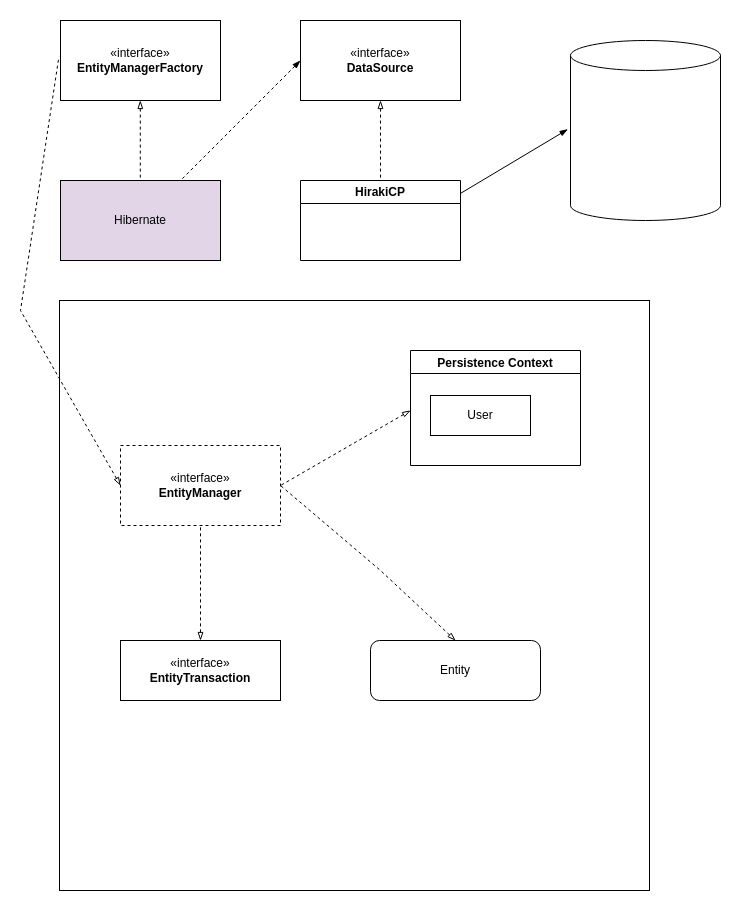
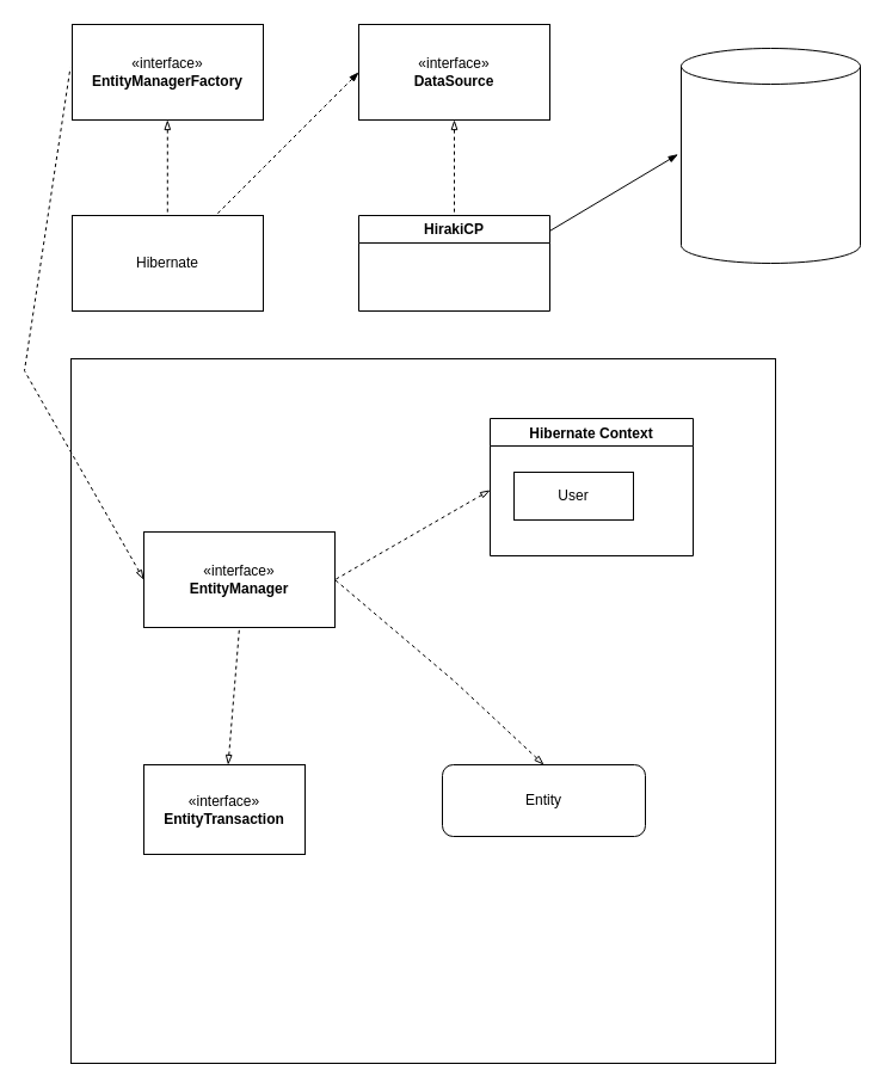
- <mxCell id="6" value="Hibernate" style="html=1;whiteSpace=wrap;fillColor=#e1d5e7;" parent="1" vertex="1"><mxGeometry x="60" y="180" width="160" height="80" as="geometry" /></mxCell>
+ <mxCell id="6" value="Hibernate" style="html=1;whiteSpace=wrap;" parent="1" vertex="1"><mxGeometry x="60" y="180" width="160" height="80" as="geometry" /></mxCell>
- <mxCell id="11" value="Persistence Context" style="swimlane;" parent="1" vertex="1"><mxGeometry x="410" y="350" width="170" height="115" as="geometry" /></mxCell>
+ <mxCell id="11" value="Hibernate Context" style="swimlane;" parent="1" vertex="1"><mxGeometry x="410" y="350" width="170" height="115" as="geometry" /></mxCell>
- <mxCell id="8" value="«interface»&lt;br&gt;&lt;b&gt;EntityManager&lt;/b&gt;" style="html=1;whiteSpace=wrap;dashed=1;" parent="1" vertex="1"><mxGeometry x="120" y="445" width="160" height="80" as="geometry" /></mxCell>
+ <mxCell id="8" value="«interface»&lt;br&gt;&lt;b&gt;EntityManager&lt;/b&gt;" style="html=1;whiteSpace=wrap;" parent="1" vertex="1"><mxGeometry x="120" y="445" width="160" height="80" as="geometry" /></mxCell>
- <mxCell id="9" value="«interface»&lt;br&gt;&lt;b&gt;EntityTransaction&lt;/b&gt;" style="html=1;whiteSpace=wrap;" parent="1" vertex="1"><mxGeometry x="120" y="640" width="160" height="60" as="geometry" /></mxCell>
+ <mxCell id="9" value="«interface»&lt;br&gt;&lt;b&gt;EntityTransaction&lt;/b&gt;" style="html=1;whiteSpace=wrap;" parent="1" vertex="1"><mxGeometry x="120" y="640" width="135" height="75" as="geometry" /></mxCell>
